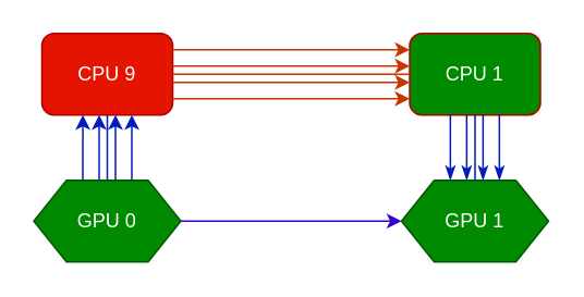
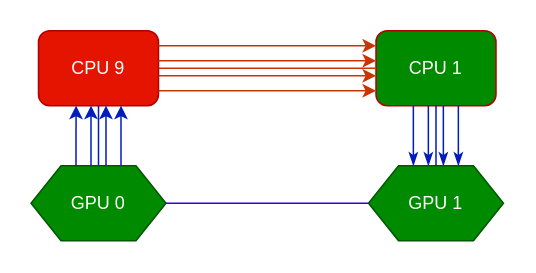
- <mxCell id="21" value="" style="endArrow=classic;html=1;rounded=0;exitX=1;exitY=0.5;exitDx=0;exitDy=0;entryX=0;entryY=0.5;entryDx=0;entryDy=0;fillColor=#6a00ff;strokeColor=#3700CC;" edge="1" parent="1" source="3" target="4"><mxGeometry width="50" height="50" relative="1" as="geometry"><mxPoint x="110" y="80" as="sourcePoint" /><mxPoint x="160" y="30" as="targetPoint" /></mxGeometry></mxCell>
+ <mxCell id="21" value="" style="endArrow=none;html=1;rounded=0;exitX=1;exitY=0.5;exitDx=0;exitDy=0;entryX=0;entryY=0.5;entryDx=0;entryDy=0;fillColor=#6a00ff;strokeColor=#3700CC;" edge="1" parent="1" source="3" target="4"><mxGeometry width="50" height="50" relative="1" as="geometry"><mxPoint x="110" y="80" as="sourcePoint" /><mxPoint x="160" y="30" as="targetPoint" /></mxGeometry></mxCell>
